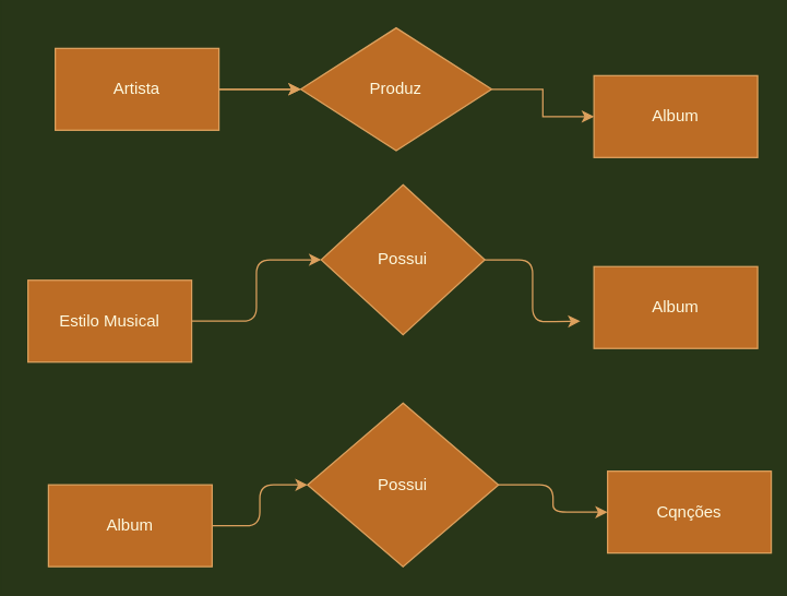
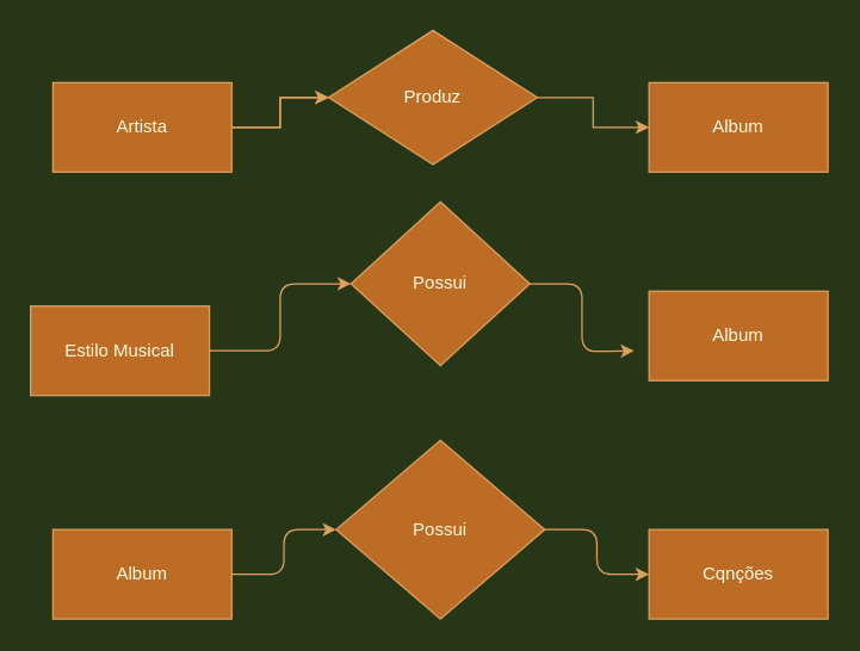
- <mxCell id="4" value="Artista" style="rounded=0;whiteSpace=wrap;html=1;fillColor=#BC6C25;fontColor=#FEFAE0;strokeColor=#DDA15E;" vertex="1" parent="1"><mxGeometry x="40" y="35" width="120" height="60" as="geometry" /></mxCell>
+ <mxCell id="4" value="Artista" style="rounded=0;whiteSpace=wrap;html=1;fillColor=#BC6C25;fontColor=#FEFAE0;strokeColor=#DDA15E;" vertex="1" parent="1"><mxGeometry x="35" y="55" width="120" height="60" as="geometry" /></mxCell>
- <mxCell id="15" value="Cqnções" style="rounded=0;whiteSpace=wrap;html=1;sketch=0;fontColor=#FEFAE0;strokeColor=#DDA15E;fillColor=#BC6C25;" vertex="1" parent="1"><mxGeometry x="445" y="345" width="120" height="60" as="geometry" /></mxCell>
+ <mxCell id="15" value="Cqnções" style="rounded=0;whiteSpace=wrap;html=1;sketch=0;fontColor=#FEFAE0;strokeColor=#DDA15E;fillColor=#BC6C25;" vertex="1" parent="1"><mxGeometry x="435" y="355" width="120" height="60" as="geometry" /></mxCell>
